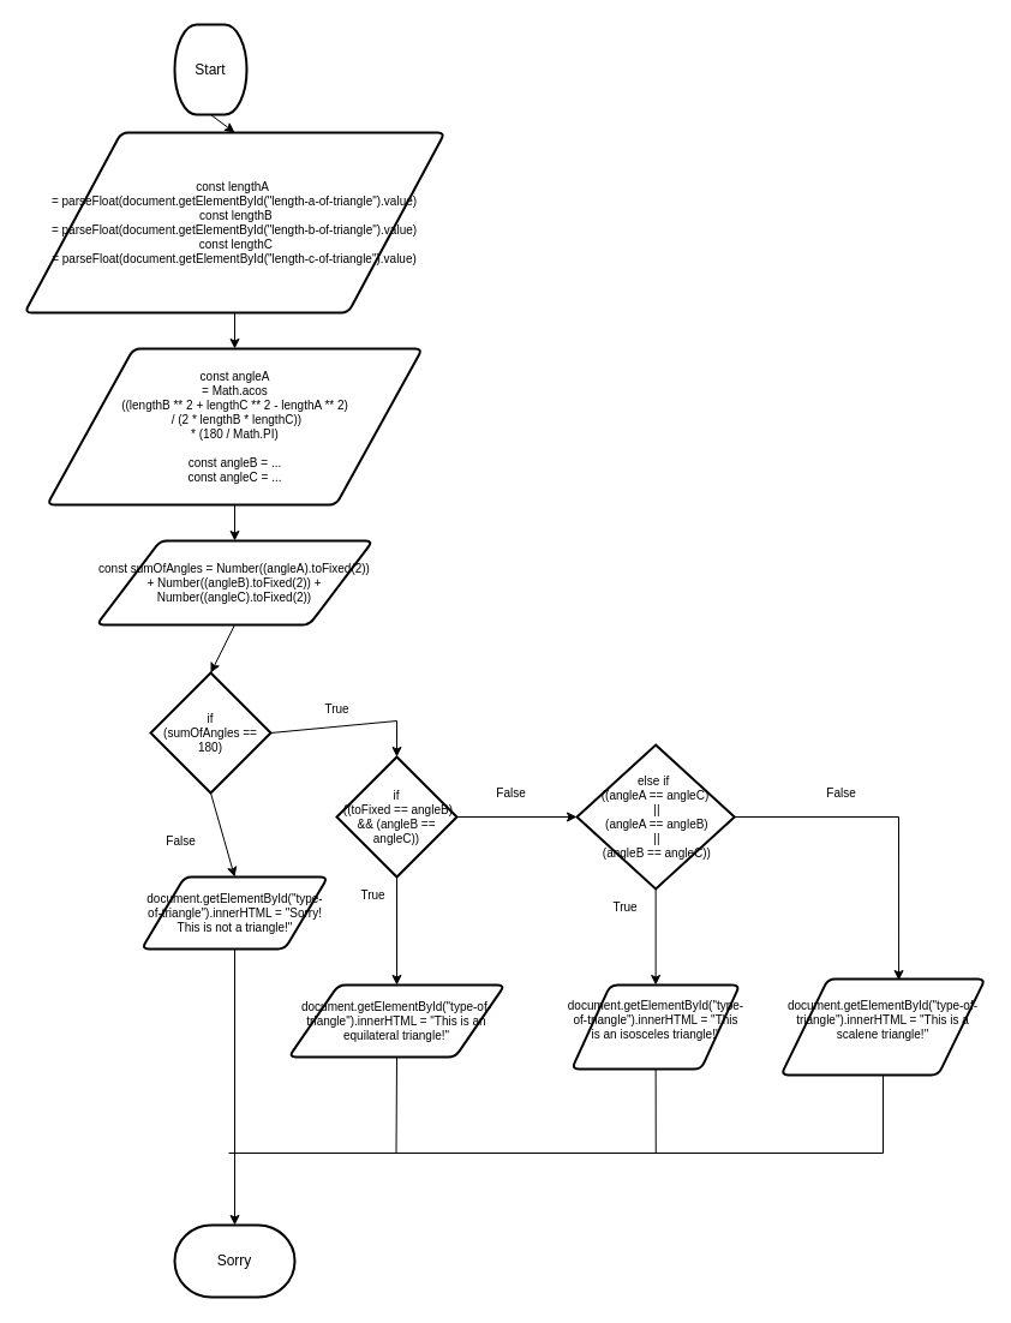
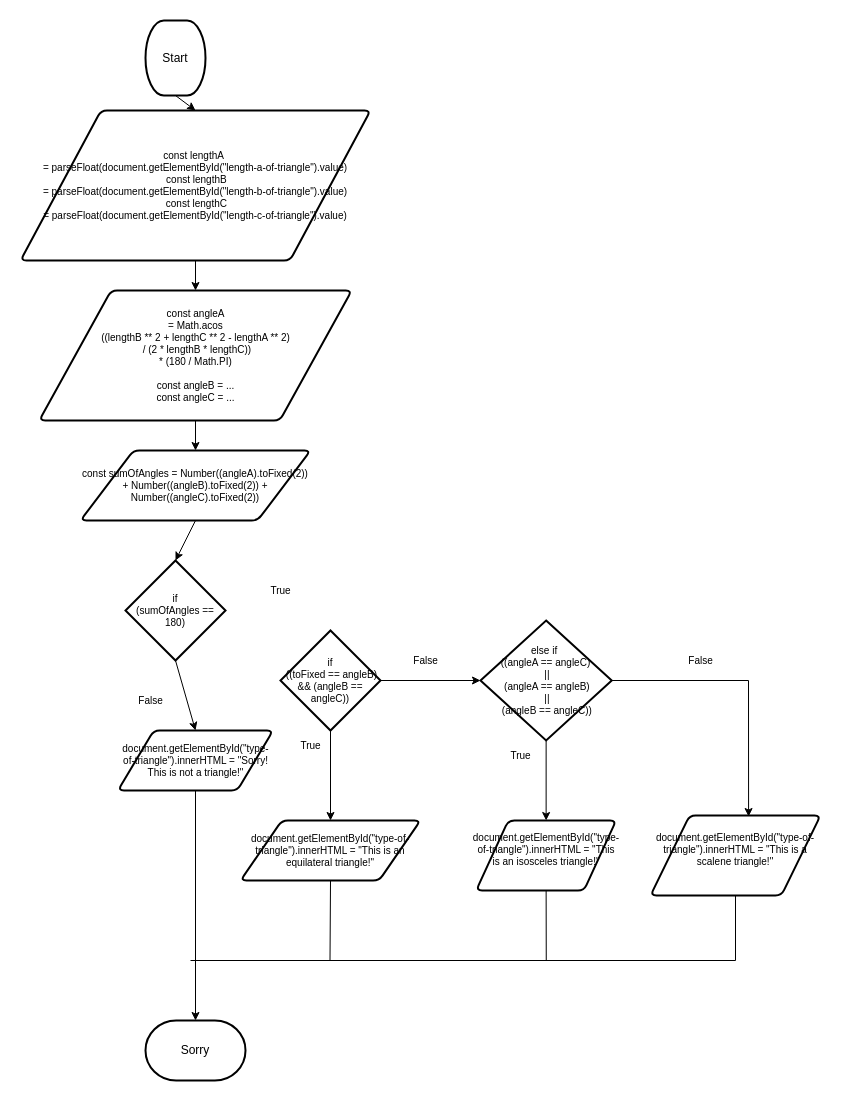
- <mxCell id="11" style="edgeStyle=none;rounded=0;html=1;exitX=1;exitY=0.5;exitDx=0;exitDy=0;exitPerimeter=0;entryX=0.5;entryY=0;entryDx=0;entryDy=0;entryPerimeter=0;fontSize=10;" parent="1" source="13" target="21" edge="1"><mxGeometry relative="1" as="geometry"><Array as="points"><mxPoint x="330" y="600" /></Array></mxGeometry></mxCell>
